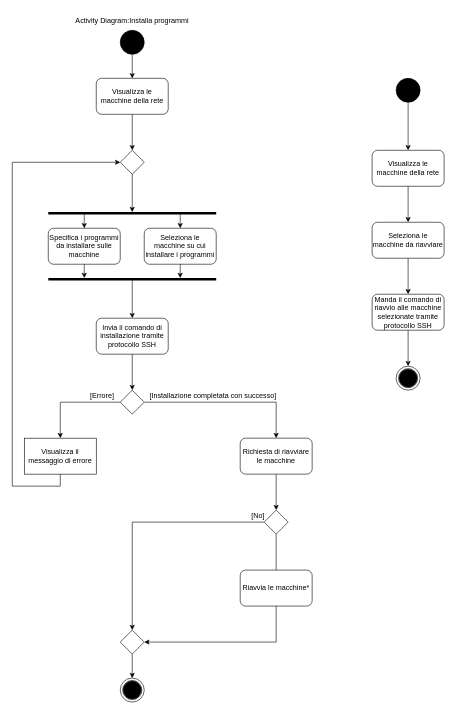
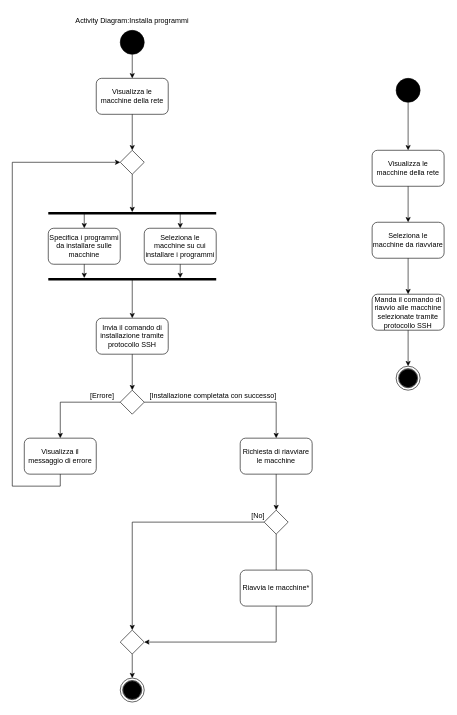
- <mxCell id="27" value="Visualizza il messaggio di errore" style="whiteSpace=wrap;html=1;rounded=0;" parent="1" vertex="1"><mxGeometry x="40" y="730" width="120" height="60" as="geometry" /></mxCell>
+ <mxCell id="27" value="Visualizza il messaggio di errore" style="rounded=1;whiteSpace=wrap;html=1;" parent="1" vertex="1"><mxGeometry x="40" y="730" width="120" height="60" as="geometry" /></mxCell>
